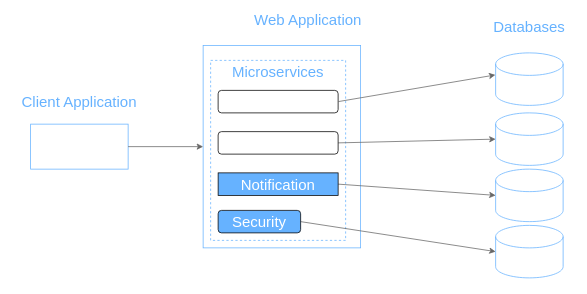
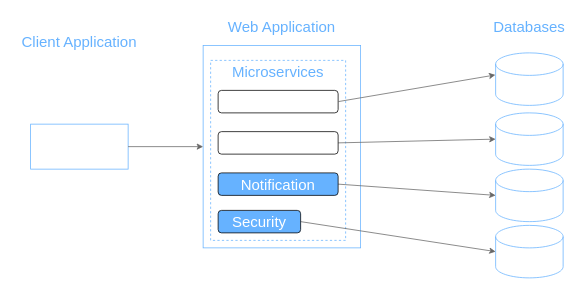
- <mxCell id="14" value="Web Application" style="text;html=1;align=center;verticalAlign=middle;whiteSpace=wrap;rounded=0;fillColor=none;fontColor=#66B2FF;fontSize=20;" parent="1" vertex="1"><mxGeometry x="325" y="10" width="170" height="30" as="geometry" /></mxCell>
+ <mxCell id="14" value="Web Application" style="text;html=1;align=center;verticalAlign=middle;whiteSpace=wrap;rounded=0;fillColor=none;fontColor=#66B2FF;fontSize=20;" parent="1" vertex="1"><mxGeometry x="290" y="20" width="170" height="30" as="geometry" /></mxCell>
- <mxCell id="16" value="Client Application" style="text;html=1;align=center;verticalAlign=middle;whiteSpace=wrap;rounded=0;fillColor=none;fontColor=#66B2FF;fontSize=20;" parent="1" vertex="1"><mxGeometry x="20" y="120" width="170" height="30" as="geometry" /></mxCell>
+ <mxCell id="16" value="Client Application" style="text;html=1;align=center;verticalAlign=middle;whiteSpace=wrap;rounded=0;fillColor=none;fontColor=#66B2FF;fontSize=20;" parent="1" vertex="1"><mxGeometry x="20" y="40" width="170" height="30" as="geometry" /></mxCell>
- <mxCell id="12" value="&lt;font style=&quot;font-size: 20px;&quot;&gt;Notification&lt;/font&gt;" style="whiteSpace=wrap;html=1;fillColor=#66B2FF;fontColor=#FFFFFF;rounded=0;" parent="1" vertex="1"><mxGeometry x="290" y="230" width="160" height="30" as="geometry" /></mxCell>
+ <mxCell id="12" value="&lt;font style=&quot;font-size: 20px;&quot;&gt;Notification&lt;/font&gt;" style="rounded=1;whiteSpace=wrap;html=1;fillColor=#66B2FF;fontColor=#FFFFFF;" parent="1" vertex="1"><mxGeometry x="290" y="230" width="160" height="30" as="geometry" /></mxCell>
